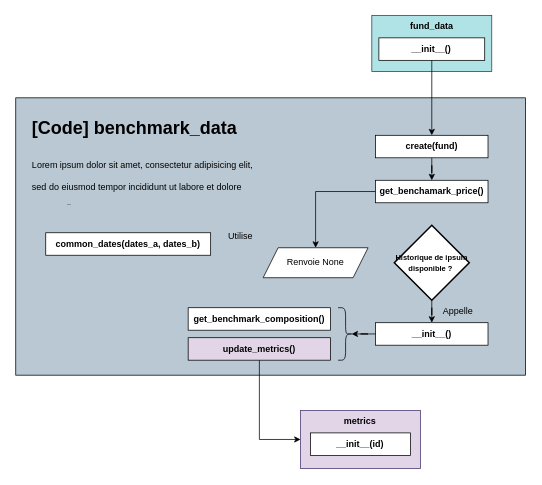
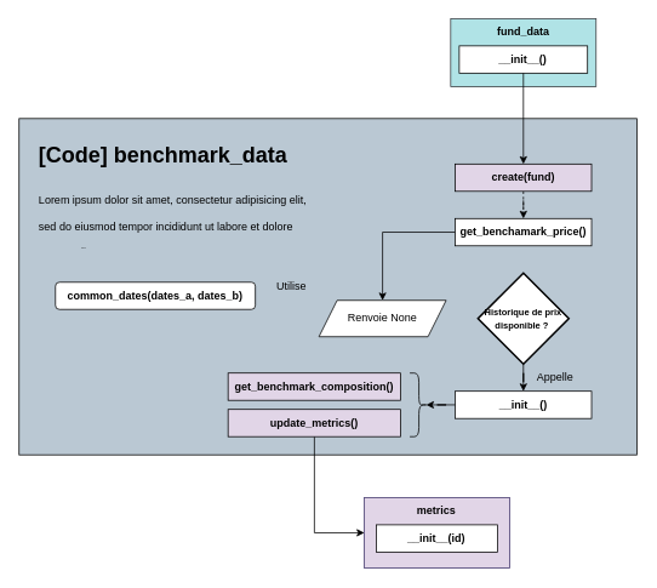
- <mxCell id="5" value="&lt;b&gt;create(fund)&lt;/b&gt;" style="rounded=0;whiteSpace=wrap;html=1;" vertex="1" parent="1"><mxGeometry x="500" y="180" width="150" height="30" as="geometry" /></mxCell>
+ <mxCell id="5" value="&lt;b&gt;create(fund)&lt;/b&gt;" style="rounded=0;whiteSpace=wrap;html=1;fillColor=#e1d5e7;" vertex="1" parent="1"><mxGeometry x="500" y="180" width="150" height="30" as="geometry" /></mxCell>
- <mxCell id="4" style="edgeStyle=orthogonalEdgeStyle;rounded=0;orthogonalLoop=1;jettySize=auto;html=1;" edge="1" parent="1" source="5" target="16"><mxGeometry relative="1" as="geometry" /></mxCell>
+ <mxCell id="4" style="edgeStyle=orthogonalEdgeStyle;rounded=0;orthogonalLoop=1;jettySize=auto;html=1;dashed=1;" edge="1" parent="1" source="5" target="16"><mxGeometry relative="1" as="geometry" /></mxCell>
- <mxCell id="27" value="&lt;b&gt;common_dates(dates_a, dates_b)&lt;/b&gt;" style="rounded=0;whiteSpace=wrap;html=1;" vertex="1" parent="1"><mxGeometry x="60" y="310" width="220" height="30" as="geometry" /></mxCell>
+ <mxCell id="27" value="&lt;b&gt;common_dates(dates_a, dates_b)&lt;/b&gt;" style="whiteSpace=wrap;html=1;rounded=1;" vertex="1" parent="1"><mxGeometry x="60" y="310" width="220" height="30" as="geometry" /></mxCell>
- <mxCell id="13" value="&lt;font style=&quot;font-size: 10px;&quot;&gt;&lt;b&gt;Historique de ipsum disponible ?&amp;nbsp;&lt;/b&gt;&lt;/font&gt;" style="strokeWidth=2;html=1;shape=mxgraph.flowchart.decision;whiteSpace=wrap;" vertex="1" parent="1"><mxGeometry x="525" y="300" width="100" height="100" as="geometry" /></mxCell>
+ <mxCell id="13" value="&lt;font style=&quot;font-size: 10px;&quot;&gt;&lt;b&gt;Historique de prix disponible ?&amp;nbsp;&lt;/b&gt;&lt;/font&gt;" style="strokeWidth=2;html=1;shape=mxgraph.flowchart.decision;whiteSpace=wrap;" vertex="1" parent="1"><mxGeometry x="525" y="300" width="100" height="100" as="geometry" /></mxCell>
- <mxCell id="17" value="&lt;b&gt;get_benchmark_composition()&lt;/b&gt;" style="rounded=0;whiteSpace=wrap;html=1;" vertex="1" parent="1"><mxGeometry x="250" y="410" width="190" height="30" as="geometry" /></mxCell>
+ <mxCell id="17" value="&lt;b&gt;get_benchmark_composition()&lt;/b&gt;" style="rounded=0;whiteSpace=wrap;html=1;fillColor=#e1d5e7;" vertex="1" parent="1"><mxGeometry x="250" y="410" width="190" height="30" as="geometry" /></mxCell>
